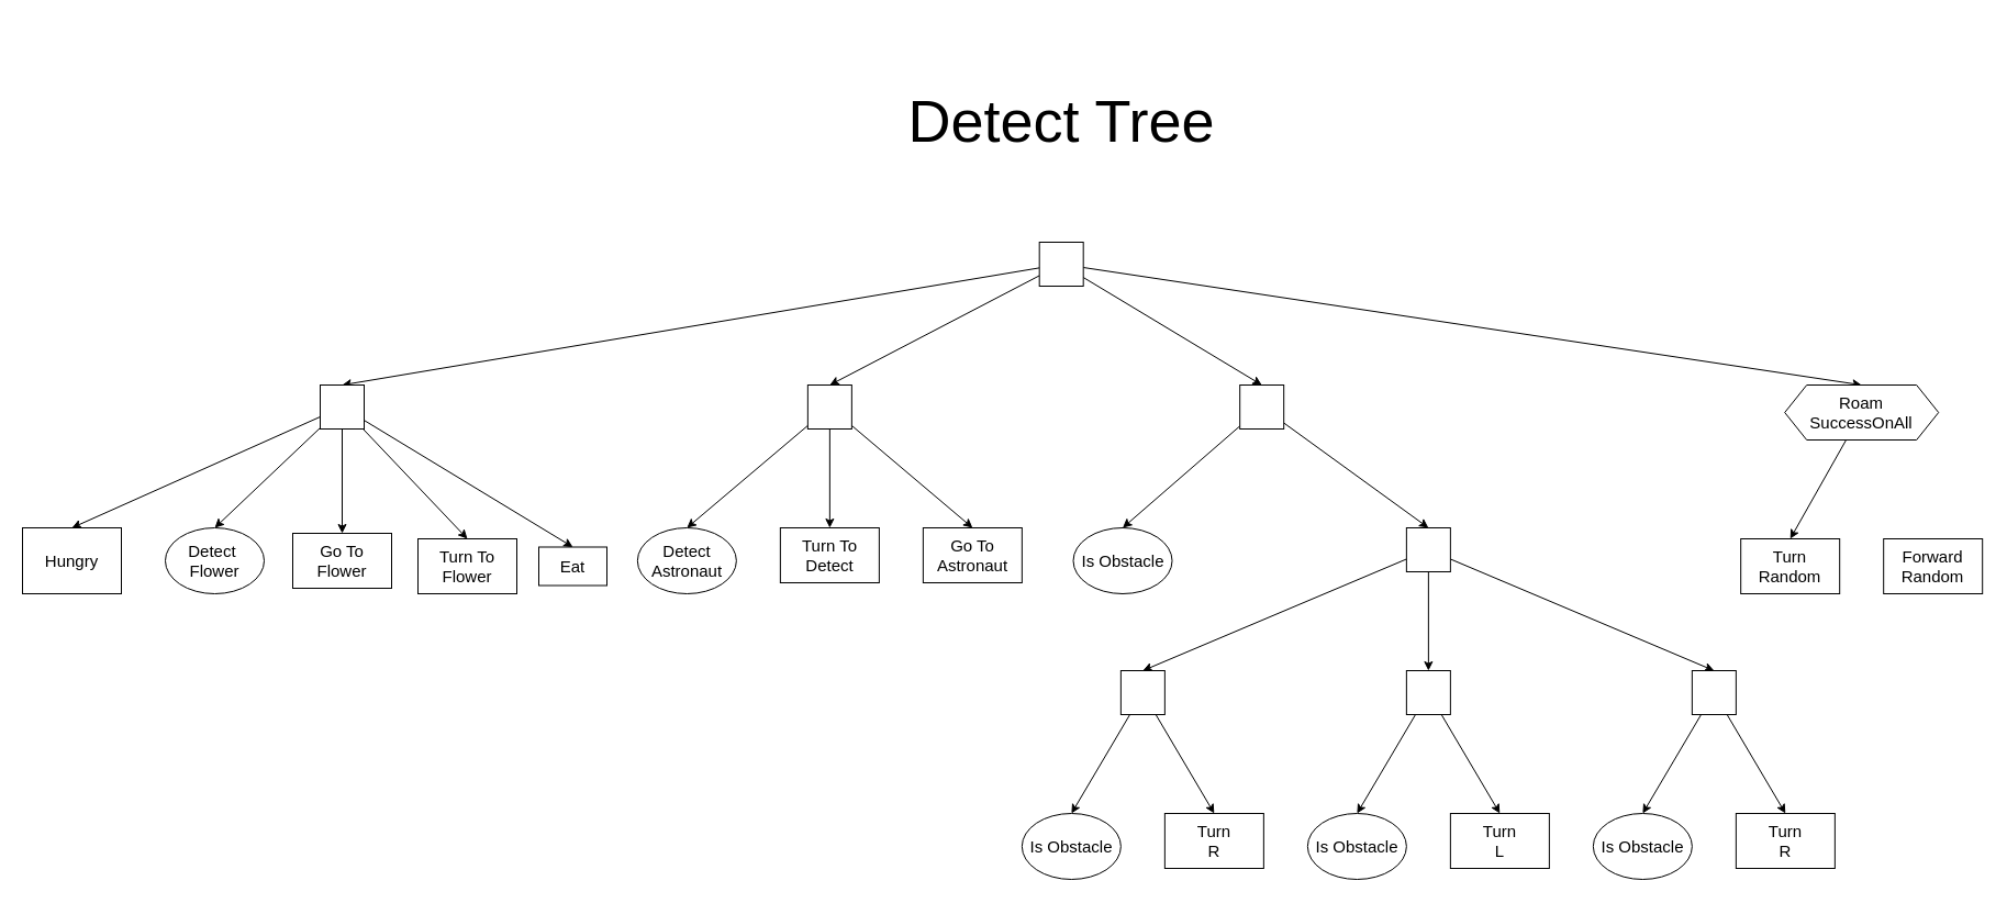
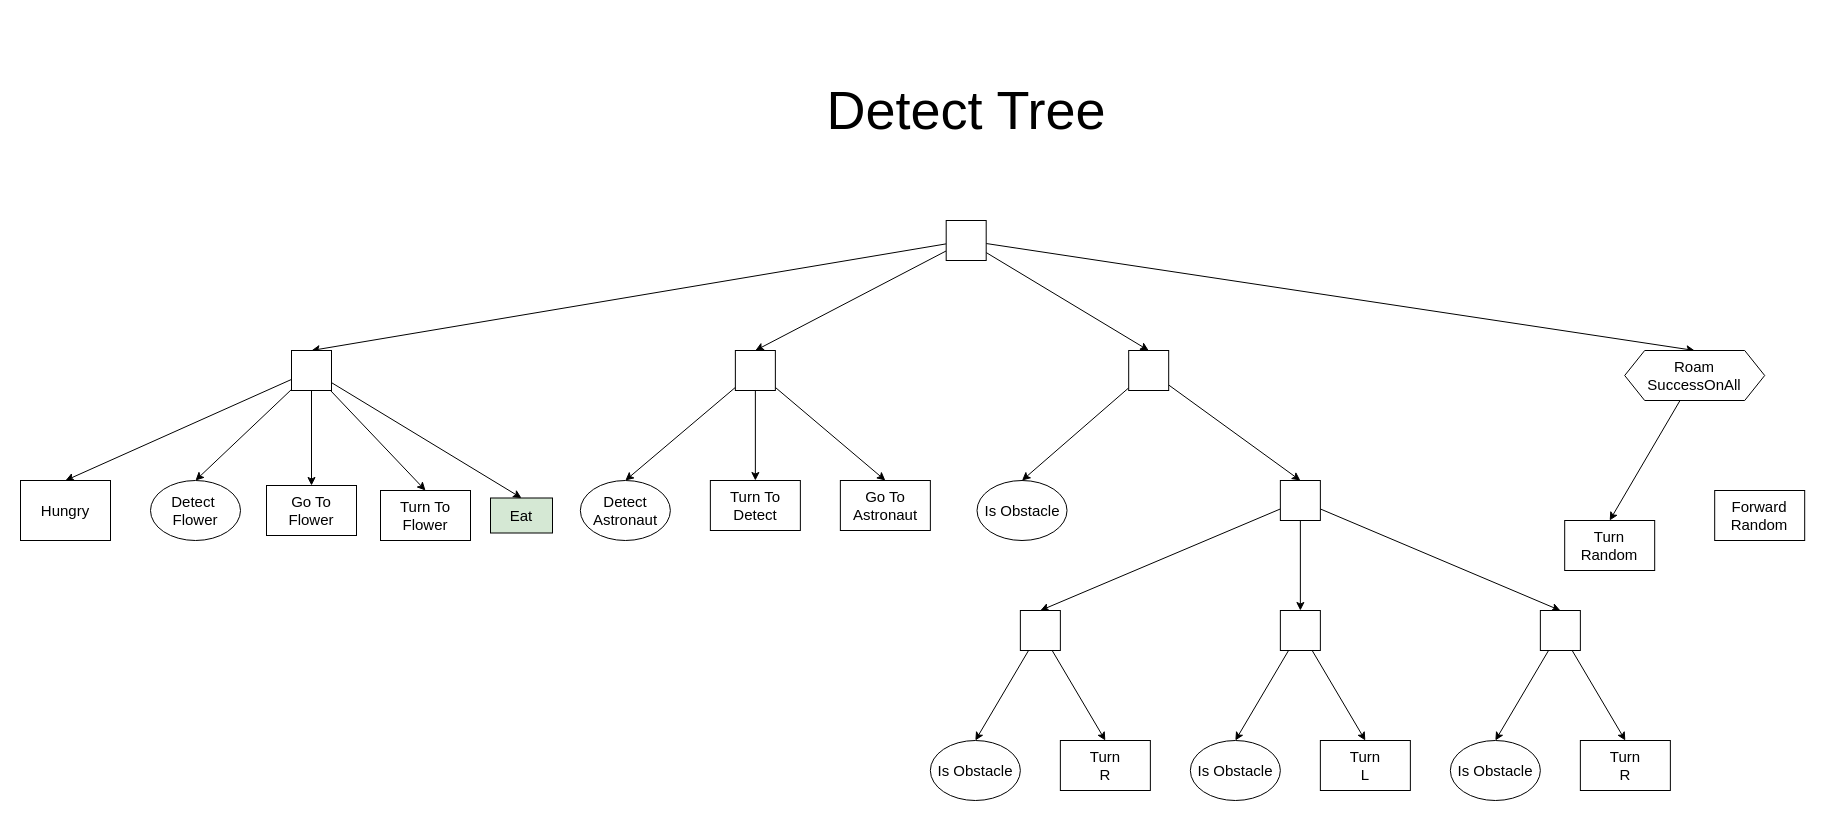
- <mxCell id="23" value="&lt;div&gt;&lt;font style=&quot;font-size: 15px;&quot;&gt;Eat&lt;/font&gt;&lt;/div&gt;" style="rounded=0;whiteSpace=wrap;html=1;" parent="1" vertex="1"><mxGeometry x="490" y="497.5" width="62" height="35" as="geometry" /></mxCell>
+ <mxCell id="23" value="&lt;div&gt;&lt;font style=&quot;font-size: 15px;&quot;&gt;Eat&lt;/font&gt;&lt;/div&gt;" style="rounded=0;whiteSpace=wrap;html=1;fillColor=#d5e8d4;" parent="1" vertex="1"><mxGeometry x="490" y="497.5" width="62" height="35" as="geometry" /></mxCell>
- <mxCell id="50" value="&lt;span style=&quot;font-size: 15px;&quot;&gt;Turn&lt;/span&gt;&lt;div&gt;&lt;span style=&quot;font-size: 15px;&quot;&gt;Random&lt;/span&gt;&lt;/div&gt;" style="rounded=0;whiteSpace=wrap;html=1;" parent="1" vertex="1"><mxGeometry x="1584.19" y="490" width="90" height="50" as="geometry" /></mxCell>
+ <mxCell id="50" value="&lt;span style=&quot;font-size: 15px;&quot;&gt;Turn&lt;/span&gt;&lt;div&gt;&lt;span style=&quot;font-size: 15px;&quot;&gt;Random&lt;/span&gt;&lt;/div&gt;" style="rounded=0;whiteSpace=wrap;html=1;" parent="1" vertex="1"><mxGeometry x="1564.19" y="520" width="90" height="50" as="geometry" /></mxCell>
